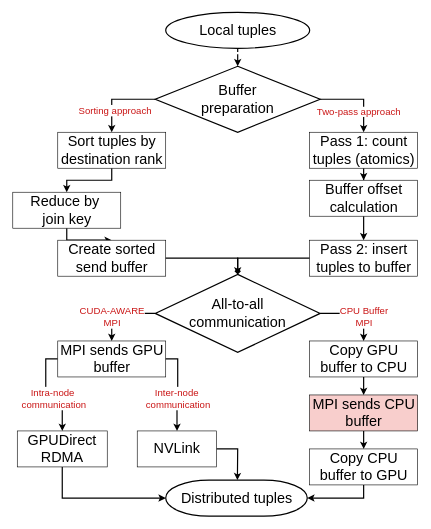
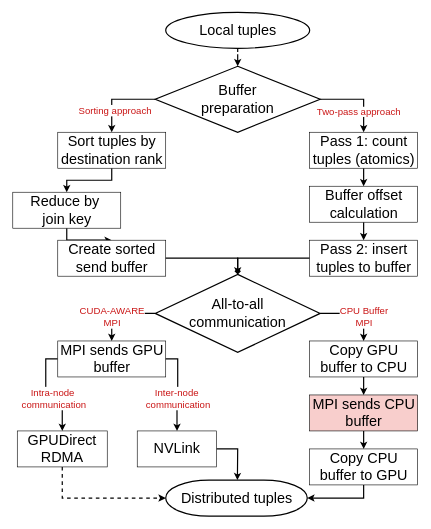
- <mxCell id="14" value="Buffer offset calculation" style="rounded=0;whiteSpace=wrap;html=1;fontSize=24;" vertex="1" parent="1"><mxGeometry x="515.5" y="300" width="180" height="60" as="geometry" /></mxCell>
+ <mxCell id="14" value="Buffer offset calculation" style="rounded=0;whiteSpace=wrap;html=1;fontSize=24;" vertex="1" parent="1"><mxGeometry x="515.5" y="310" width="180" height="60" as="geometry" /></mxCell>
- <mxCell id="39" style="edgeStyle=orthogonalEdgeStyle;rounded=0;orthogonalLoop=1;jettySize=auto;html=1;exitX=0.5;exitY=1;exitDx=0;exitDy=0;entryX=0;entryY=0.5;entryDx=0;entryDy=0;entryPerimeter=0;strokeWidth=2;" edge="1" parent="1" source="27" target="38"><mxGeometry relative="1" as="geometry"><mxPoint x="277.5" y="848" as="targetPoint" /></mxGeometry></mxCell>
+ <mxCell id="39" style="edgeStyle=orthogonalEdgeStyle;rounded=0;orthogonalLoop=1;jettySize=auto;html=1;exitX=0.5;exitY=1;exitDx=0;exitDy=0;entryX=0;entryY=0.5;entryDx=0;entryDy=0;entryPerimeter=0;strokeWidth=2;dashed=1;" edge="1" parent="1" source="27" target="38"><mxGeometry relative="1" as="geometry"><mxPoint x="277.5" y="848" as="targetPoint" /></mxGeometry></mxCell>
